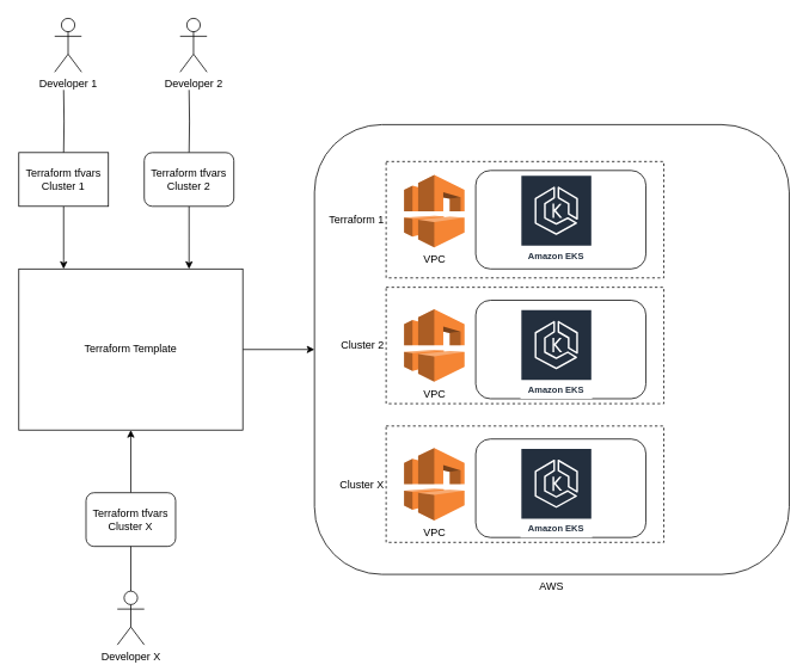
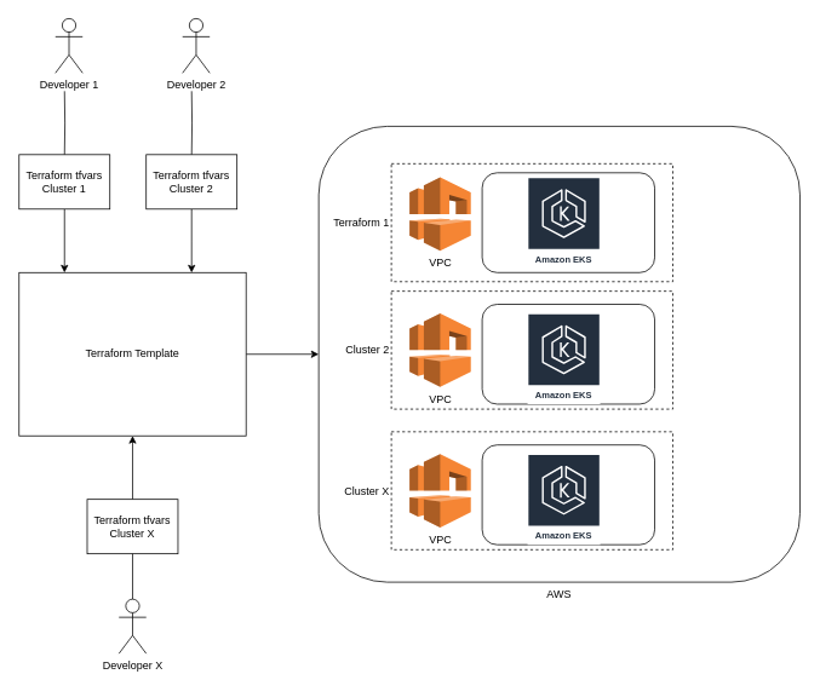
- <mxCell id="20" value="Terraform tfvars Cluster 2" style="whiteSpace=wrap;html=1;align=center;verticalAlign=middle;treeFolding=1;treeMoving=1;rounded=1;" vertex="1" parent="1"><mxGeometry x="160" y="170" width="100" height="60" as="geometry" /></mxCell>
+ <mxCell id="20" value="Terraform tfvars Cluster 2" style="whiteSpace=wrap;html=1;align=center;verticalAlign=middle;treeFolding=1;treeMoving=1;" vertex="1" parent="1"><mxGeometry x="160" y="170" width="100" height="60" as="geometry" /></mxCell>
- <mxCell id="23" value="Terraform tfvars Cluster X" style="whiteSpace=wrap;html=1;align=center;verticalAlign=middle;treeFolding=1;treeMoving=1;rounded=1;" vertex="1" parent="1"><mxGeometry x="95" y="550" width="100" height="60" as="geometry" /></mxCell>
+ <mxCell id="23" value="Terraform tfvars Cluster X" style="whiteSpace=wrap;html=1;align=center;verticalAlign=middle;treeFolding=1;treeMoving=1;" vertex="1" parent="1"><mxGeometry x="95" y="550" width="100" height="60" as="geometry" /></mxCell>
